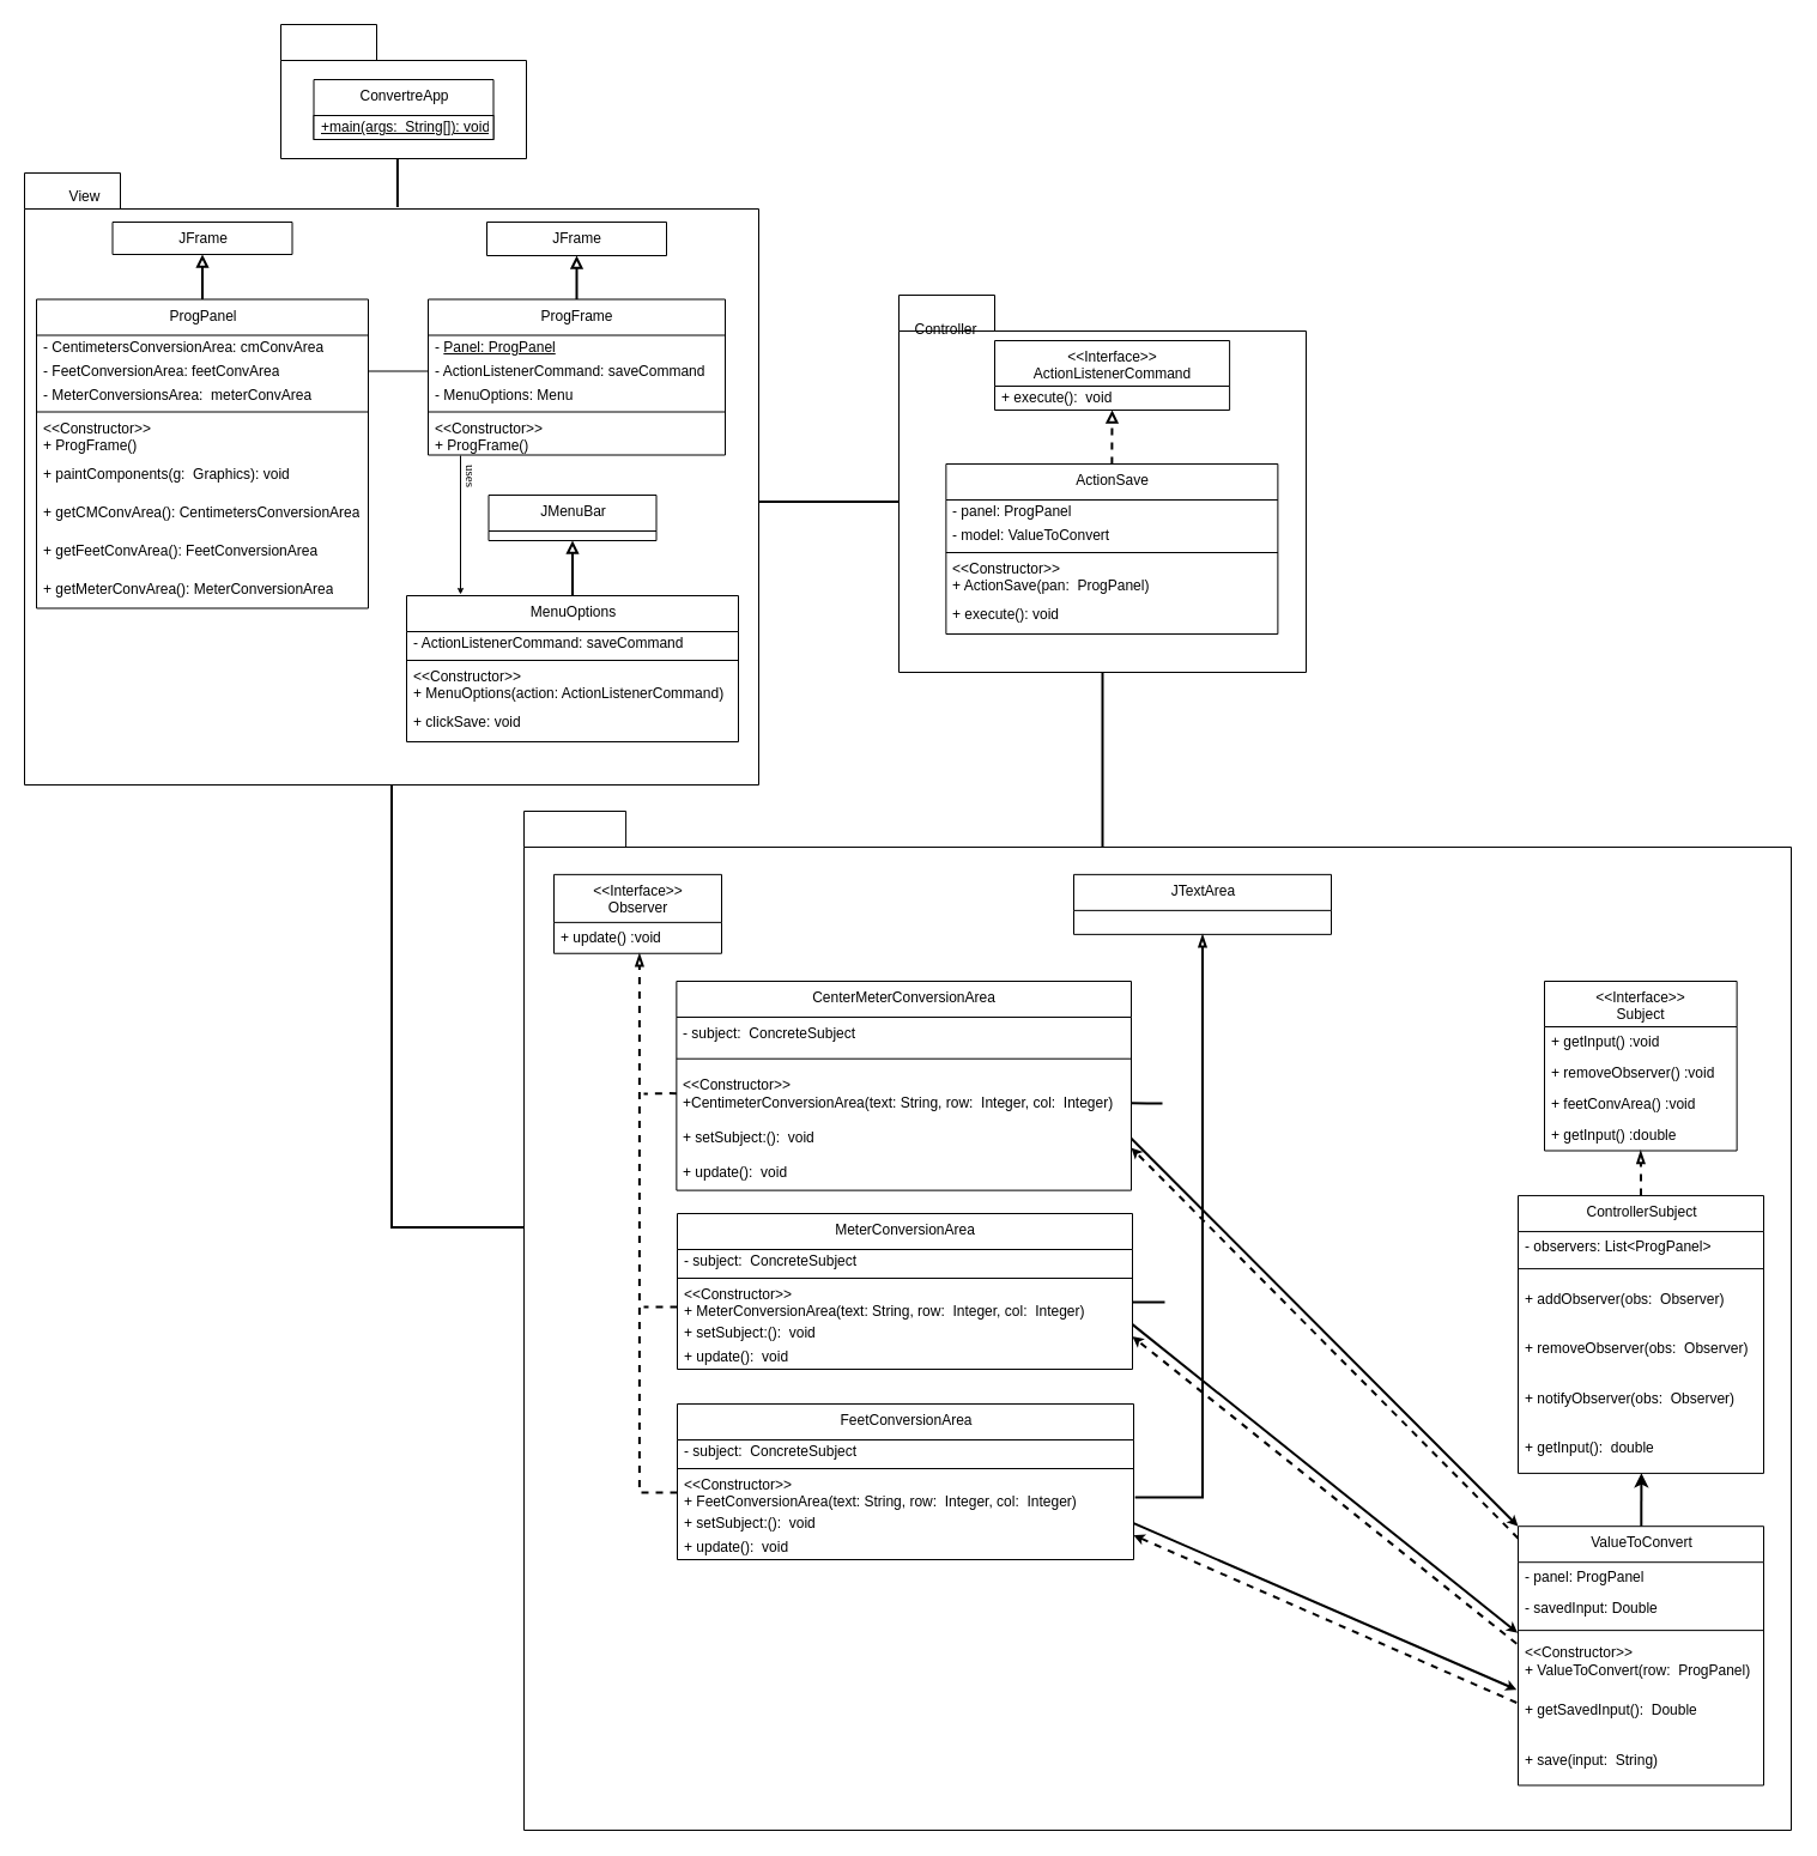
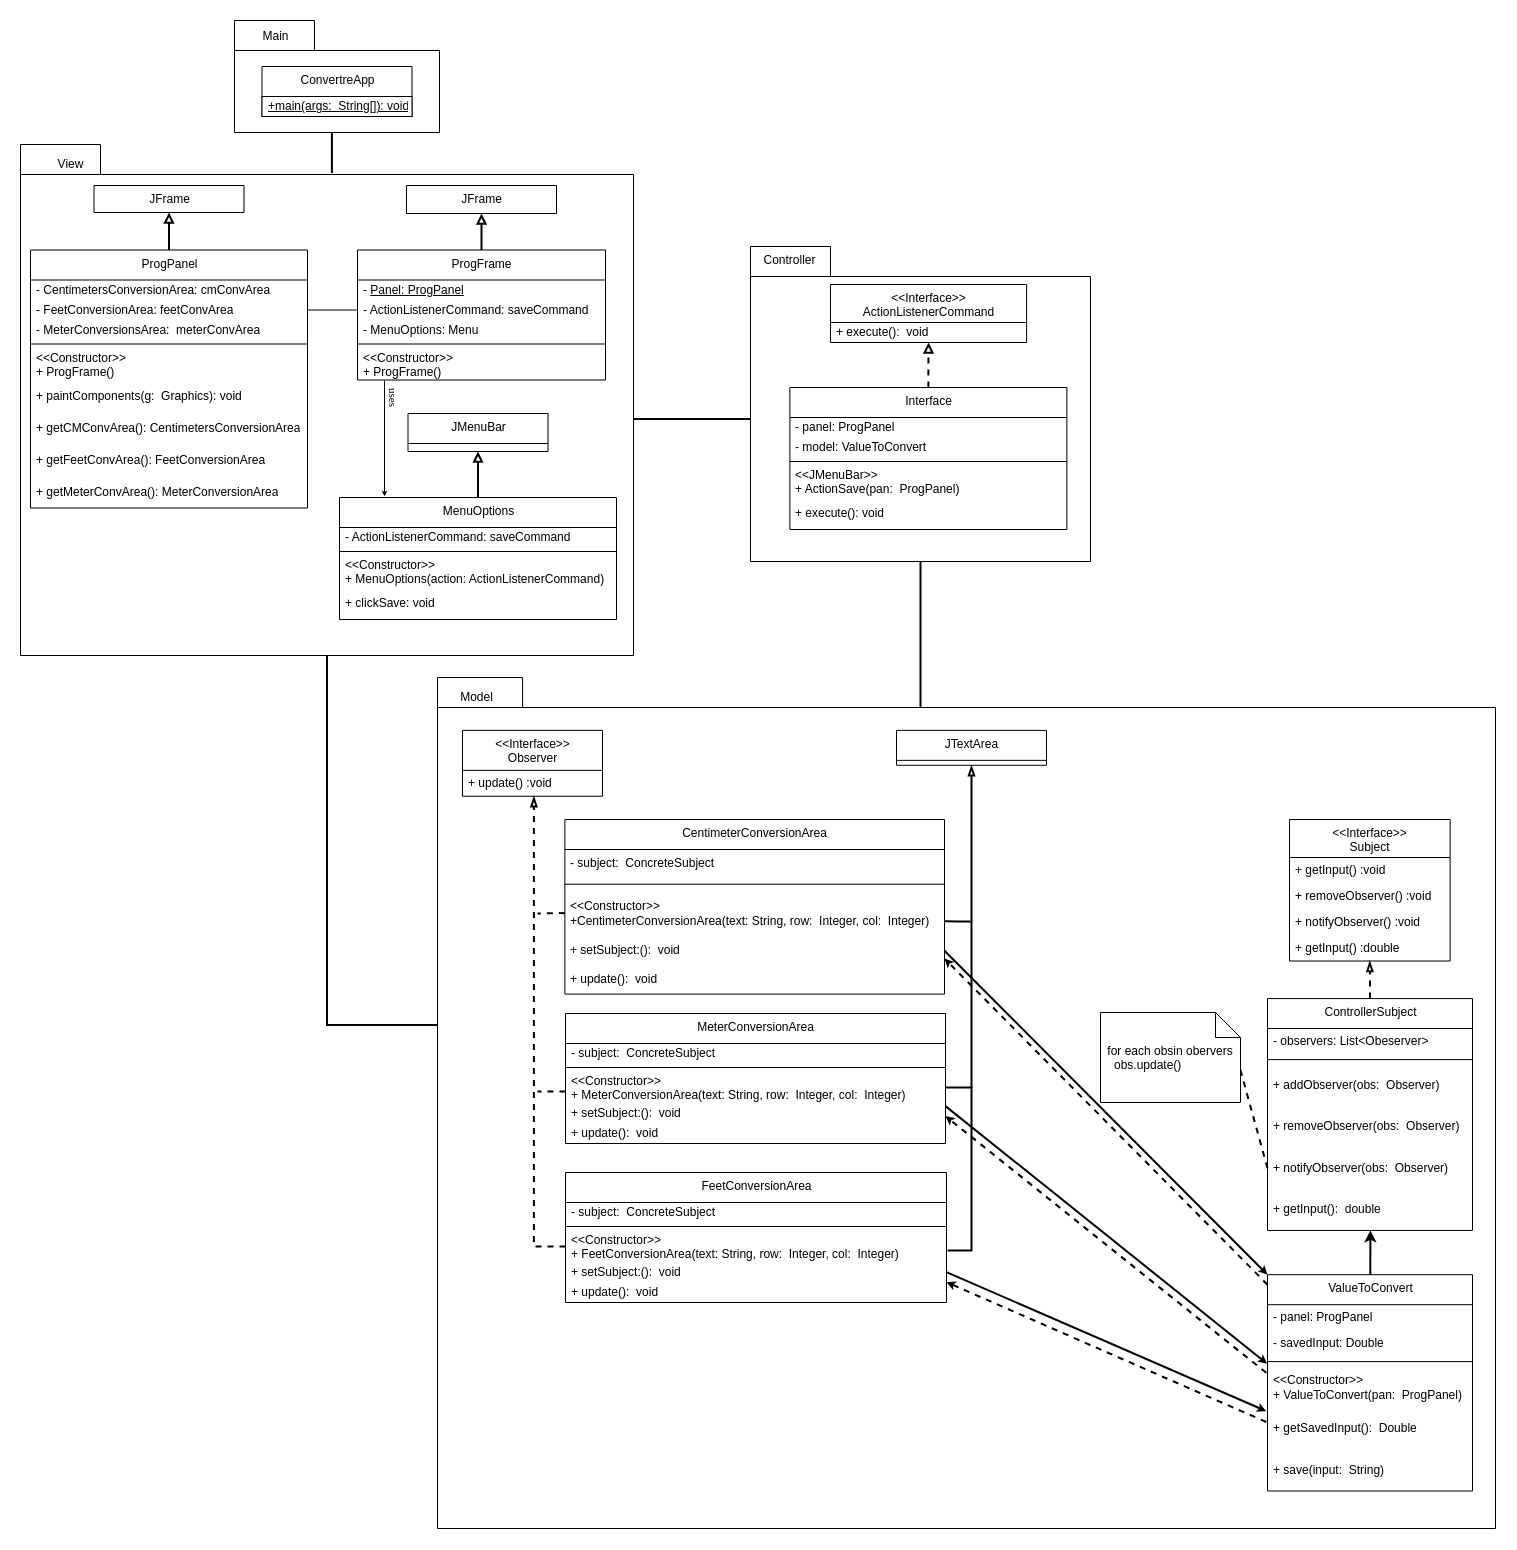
+ <mxCell id="54" value="Main" style="text;html=1;align=center;verticalAlign=middle;resizable=0;points=[];autosize=1;strokeColor=none;fillColor=none;fontColor=default;" parent="49" vertex="1"><mxGeometry x="23" y="7" width="36" height="18" as="geometry" /></mxCell>
- <mxCell id="5" value="Controller" style="text;html=1;align=center;verticalAlign=middle;resizable=0;points=[];autosize=1;strokeColor=none;fillColor=none;fontColor=default;" parent="3" vertex="1"><mxGeometry x="7.75" y="20" width="62" height="18" as="geometry" /></mxCell>
+ <mxCell id="5" value="Controller" style="text;html=1;align=center;verticalAlign=middle;resizable=0;points=[];autosize=1;strokeColor=none;fillColor=none;fontColor=default;" parent="3" vertex="1"><mxGeometry x="7.75" y="5" width="62" height="18" as="geometry" /></mxCell>
- <mxCell id="40" value="ActionSave" style="swimlane;fontStyle=0;align=center;verticalAlign=top;childLayout=stackLayout;horizontal=1;startSize=30;horizontalStack=0;resizeParent=1;resizeParentMax=0;resizeLast=0;collapsible=0;marginBottom=0;html=1;fillColor=default;strokeColor=default;fontColor=default;labelBackgroundColor=default;" parent="1" vertex="1"><mxGeometry x="789.38" y="387" width="277" height="142" as="geometry" /></mxCell>
+ <mxCell id="40" value="Interface" style="swimlane;fontStyle=0;align=center;verticalAlign=top;childLayout=stackLayout;horizontal=1;startSize=30;horizontalStack=0;resizeParent=1;resizeParentMax=0;resizeLast=0;collapsible=0;marginBottom=0;html=1;fillColor=default;strokeColor=default;fontColor=default;labelBackgroundColor=default;" parent="1" vertex="1"><mxGeometry x="789.38" y="387" width="277" height="142" as="geometry" /></mxCell>
- <mxCell id="44" value="&amp;lt;&amp;lt;Constructor&amp;gt;&amp;gt;&lt;br&gt;+ ActionSave(pan:&amp;nbsp; ProgPanel)" style="text;html=1;strokeColor=none;fillColor=none;align=left;verticalAlign=middle;spacingLeft=4;spacingRight=4;overflow=hidden;rotatable=0;points=[[0,0.5],[1,0.5]];portConstraint=eastwest;fontColor=default;labelBackgroundColor=default;" parent="40" vertex="1"><mxGeometry y="78" width="277" height="32" as="geometry" /></mxCell>
+ <mxCell id="44" value="&amp;lt;&amp;lt;JMenuBar&amp;gt;&amp;gt;&lt;br&gt;+ ActionSave(pan:&amp;nbsp; ProgPanel)" style="text;html=1;strokeColor=none;fillColor=none;align=left;verticalAlign=middle;spacingLeft=4;spacingRight=4;overflow=hidden;rotatable=0;points=[[0,0.5],[1,0.5]];portConstraint=eastwest;fontColor=default;labelBackgroundColor=default;" parent="40" vertex="1"><mxGeometry y="78" width="277" height="32" as="geometry" /></mxCell>
+ <mxCell id="91" value="Model" style="text;html=1;align=center;verticalAlign=middle;resizable=0;points=[];autosize=1;strokeColor=none;fillColor=none;fontColor=default;" vertex="1" parent="1"><mxGeometry x="454" y="688.351" width="43" height="18" as="geometry" /></mxCell>
- <mxCell id="99" value="JTextArea" style="swimlane;fontStyle=0;align=center;verticalAlign=top;childLayout=stackLayout;horizontal=1;startSize=30;horizontalStack=0;resizeParent=1;resizeParentMax=0;resizeLast=0;collapsible=0;marginBottom=0;html=1;fillColor=default;strokeColor=default;fontColor=default;" vertex="1" parent="1"><mxGeometry x="896" y="729.857" width="215" height="50" as="geometry" /></mxCell>
+ <mxCell id="99" value="JTextArea" style="swimlane;fontStyle=0;align=center;verticalAlign=top;childLayout=stackLayout;horizontal=1;startSize=30;horizontalStack=0;resizeParent=1;resizeParentMax=0;resizeLast=0;collapsible=0;marginBottom=0;html=1;fillColor=default;strokeColor=default;fontColor=default;" vertex="1" parent="1"><mxGeometry x="896" y="729.857" width="150" height="34.934" as="geometry" /></mxCell>
- <mxCell id="64" value="CenterMeterConversionArea" style="swimlane;fontStyle=0;align=center;verticalAlign=top;childLayout=stackLayout;horizontal=1;startSize=30;horizontalStack=0;resizeParent=1;resizeParentMax=0;resizeLast=0;collapsible=0;marginBottom=0;html=1;fillColor=default;strokeColor=default;fontColor=default;" parent="63" vertex="1"><mxGeometry x="8.357" width="379.643" height="174.615" as="geometry" /></mxCell>
+ <mxCell id="64" value="CentimeterConversionArea" style="swimlane;fontStyle=0;align=center;verticalAlign=top;childLayout=stackLayout;horizontal=1;startSize=30;horizontalStack=0;resizeParent=1;resizeParentMax=0;resizeLast=0;collapsible=0;marginBottom=0;html=1;fillColor=default;strokeColor=default;fontColor=default;" parent="63" vertex="1"><mxGeometry x="8.357" width="379.643" height="174.615" as="geometry" /></mxCell>
- <mxCell id="97" value="+ feetConvArea() :void" style="text;html=1;strokeColor=none;fillColor=none;align=left;verticalAlign=middle;spacingLeft=4;spacingRight=4;overflow=hidden;rotatable=0;points=[[0,0.5],[1,0.5]];portConstraint=eastwest;fontColor=default;" parent="94" vertex="1"><mxGeometry y="89.754" width="160.63" height="25.877" as="geometry" /></mxCell>
+ <mxCell id="97" value="+ notifyObserver() :void" style="text;html=1;strokeColor=none;fillColor=none;align=left;verticalAlign=middle;spacingLeft=4;spacingRight=4;overflow=hidden;rotatable=0;points=[[0,0.5],[1,0.5]];portConstraint=eastwest;fontColor=default;" parent="94" vertex="1"><mxGeometry y="89.754" width="160.63" height="25.877" as="geometry" /></mxCell>
- <mxCell id="83" value="- observers: List&amp;lt;ProgPanel&amp;gt;" style="text;html=1;strokeColor=none;fillColor=none;align=left;verticalAlign=middle;spacingLeft=4;spacingRight=4;overflow=hidden;rotatable=0;points=[[0,0.5],[1,0.5]];portConstraint=eastwest;fontColor=default;labelBackgroundColor=default;" vertex="1" parent="82"><mxGeometry y="30" width="205" height="25.877" as="geometry" /></mxCell>
+ <mxCell id="83" value="- observers: List&amp;lt;Obeserver&amp;gt;" style="text;html=1;strokeColor=none;fillColor=none;align=left;verticalAlign=middle;spacingLeft=4;spacingRight=4;overflow=hidden;rotatable=0;points=[[0,0.5],[1,0.5]];portConstraint=eastwest;fontColor=default;labelBackgroundColor=default;" vertex="1" parent="82"><mxGeometry y="30" width="205" height="25.877" as="geometry" /></mxCell>
+ <mxCell id="107" value="&lt;div&gt;for each obsin obervers&lt;/div&gt;&lt;div align=&quot;left&quot;&gt;&amp;nbsp; obs.update()&lt;br&gt;&lt;/div&gt;" style="shape=note2;boundedLbl=1;whiteSpace=wrap;html=1;size=25;verticalAlign=top;align=center;fontSize=12;" vertex="1" parent="1"><mxGeometry x="1100" y="1012" width="140" height="90" as="geometry" /></mxCell>
+ <mxCell id="90" style="rounded=0;orthogonalLoop=1;jettySize=auto;html=1;exitX=0;exitY=0.5;exitDx=0;exitDy=0;fontFamily=Times New Roman;startArrow=none;startFill=0;endArrow=none;endFill=0;strokeWidth=2;entryX=0;entryY=0;entryDx=127.5;entryDy=12.5;entryPerimeter=0;dashed=1;" edge="1" parent="1" source="87" target="107"><mxGeometry relative="1" as="geometry" /></mxCell>
- <mxCell id="104" value="&amp;lt;&amp;lt;Constructor&amp;gt;&amp;gt;&lt;br&gt;+ ValueToConvert(row:&amp;nbsp; ProgPanel)" style="text;html=1;strokeColor=none;fillColor=none;align=left;verticalAlign=middle;spacingLeft=4;spacingRight=4;overflow=hidden;rotatable=0;points=[[0,0.5],[1,0.5]];portConstraint=eastwest;fontColor=default;labelBackgroundColor=default;" vertex="1" parent="100"><mxGeometry y="92.105" width="205" height="41.403" as="geometry" /></mxCell>
+ <mxCell id="104" value="&amp;lt;&amp;lt;Constructor&amp;gt;&amp;gt;&lt;br&gt;+ ValueToConvert(pan:&amp;nbsp; ProgPanel)" style="text;html=1;strokeColor=none;fillColor=none;align=left;verticalAlign=middle;spacingLeft=4;spacingRight=4;overflow=hidden;rotatable=0;points=[[0,0.5],[1,0.5]];portConstraint=eastwest;fontColor=default;labelBackgroundColor=default;" vertex="1" parent="100"><mxGeometry y="92.105" width="205" height="41.403" as="geometry" /></mxCell>
